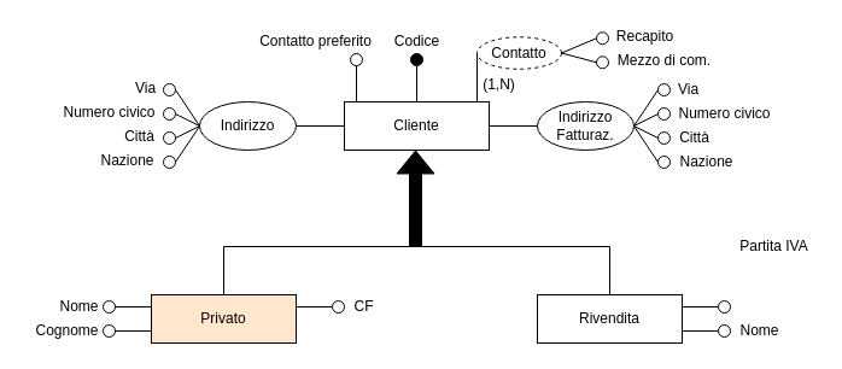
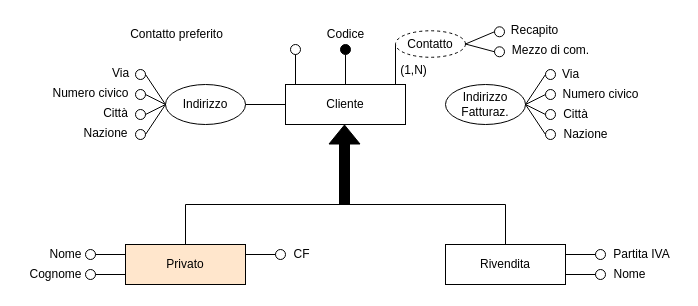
- <mxCell id="37" value="Contatto preferito" style="text;html=1;align=center;verticalAlign=middle;resizable=0;points=[];autosize=1;strokeColor=none;fillColor=none;" parent="1" vertex="1"><mxGeometry x="206" y="24" width="110" height="20" as="geometry" /></mxCell>
+ <mxCell id="37" value="Contatto preferito" style="text;html=1;align=center;verticalAlign=middle;resizable=0;points=[];autosize=1;strokeColor=none;fillColor=none;" parent="1" vertex="1"><mxGeometry x="121" y="24" width="110" height="20" as="geometry" /></mxCell>
- <mxCell id="10" value="" style="endArrow=none;html=1;rounded=0;exitX=1;exitY=0.5;exitDx=0;exitDy=0;entryX=0;entryY=0.5;entryDx=0;entryDy=0;" parent="1" source="2" target="9" edge="1"><mxGeometry width="50" height="50" relative="1" as="geometry"><mxPoint x="405" y="114" as="sourcePoint" /><mxPoint x="455" y="64" as="targetPoint" /></mxGeometry></mxCell>
- <mxCell id="55" value="Partita IVA" style="text;html=1;align=center;verticalAlign=middle;resizable=0;points=[];autosize=1;strokeColor=none;fillColor=none;" parent="1" vertex="1"><mxGeometry x="606" y="194" width="70" height="20" as="geometry" /></mxCell>
+ <mxCell id="55" value="Partita IVA" style="text;html=1;align=center;verticalAlign=middle;resizable=0;points=[];autosize=1;strokeColor=none;fillColor=none;" parent="1" vertex="1"><mxGeometry x="606" y="244" width="70" height="20" as="geometry" /></mxCell>
